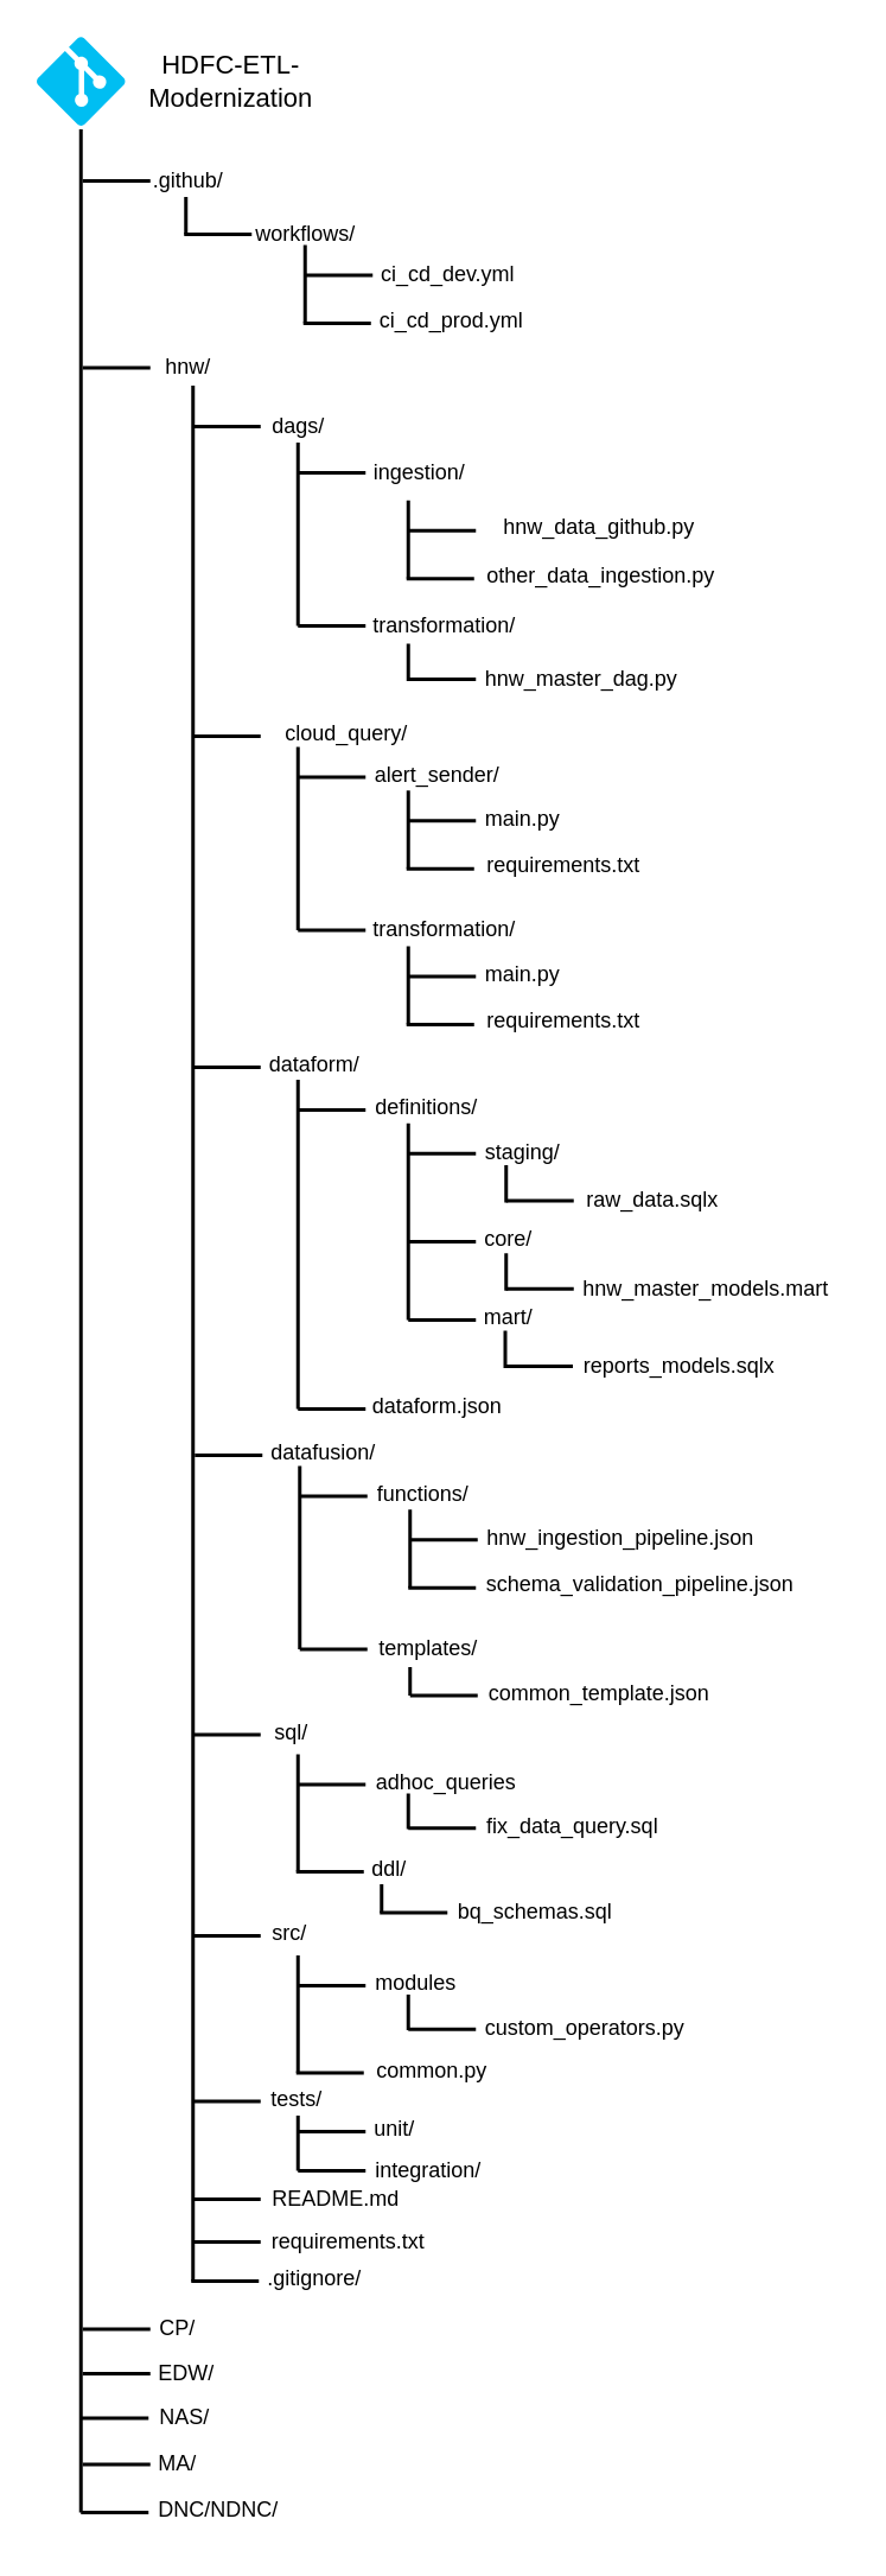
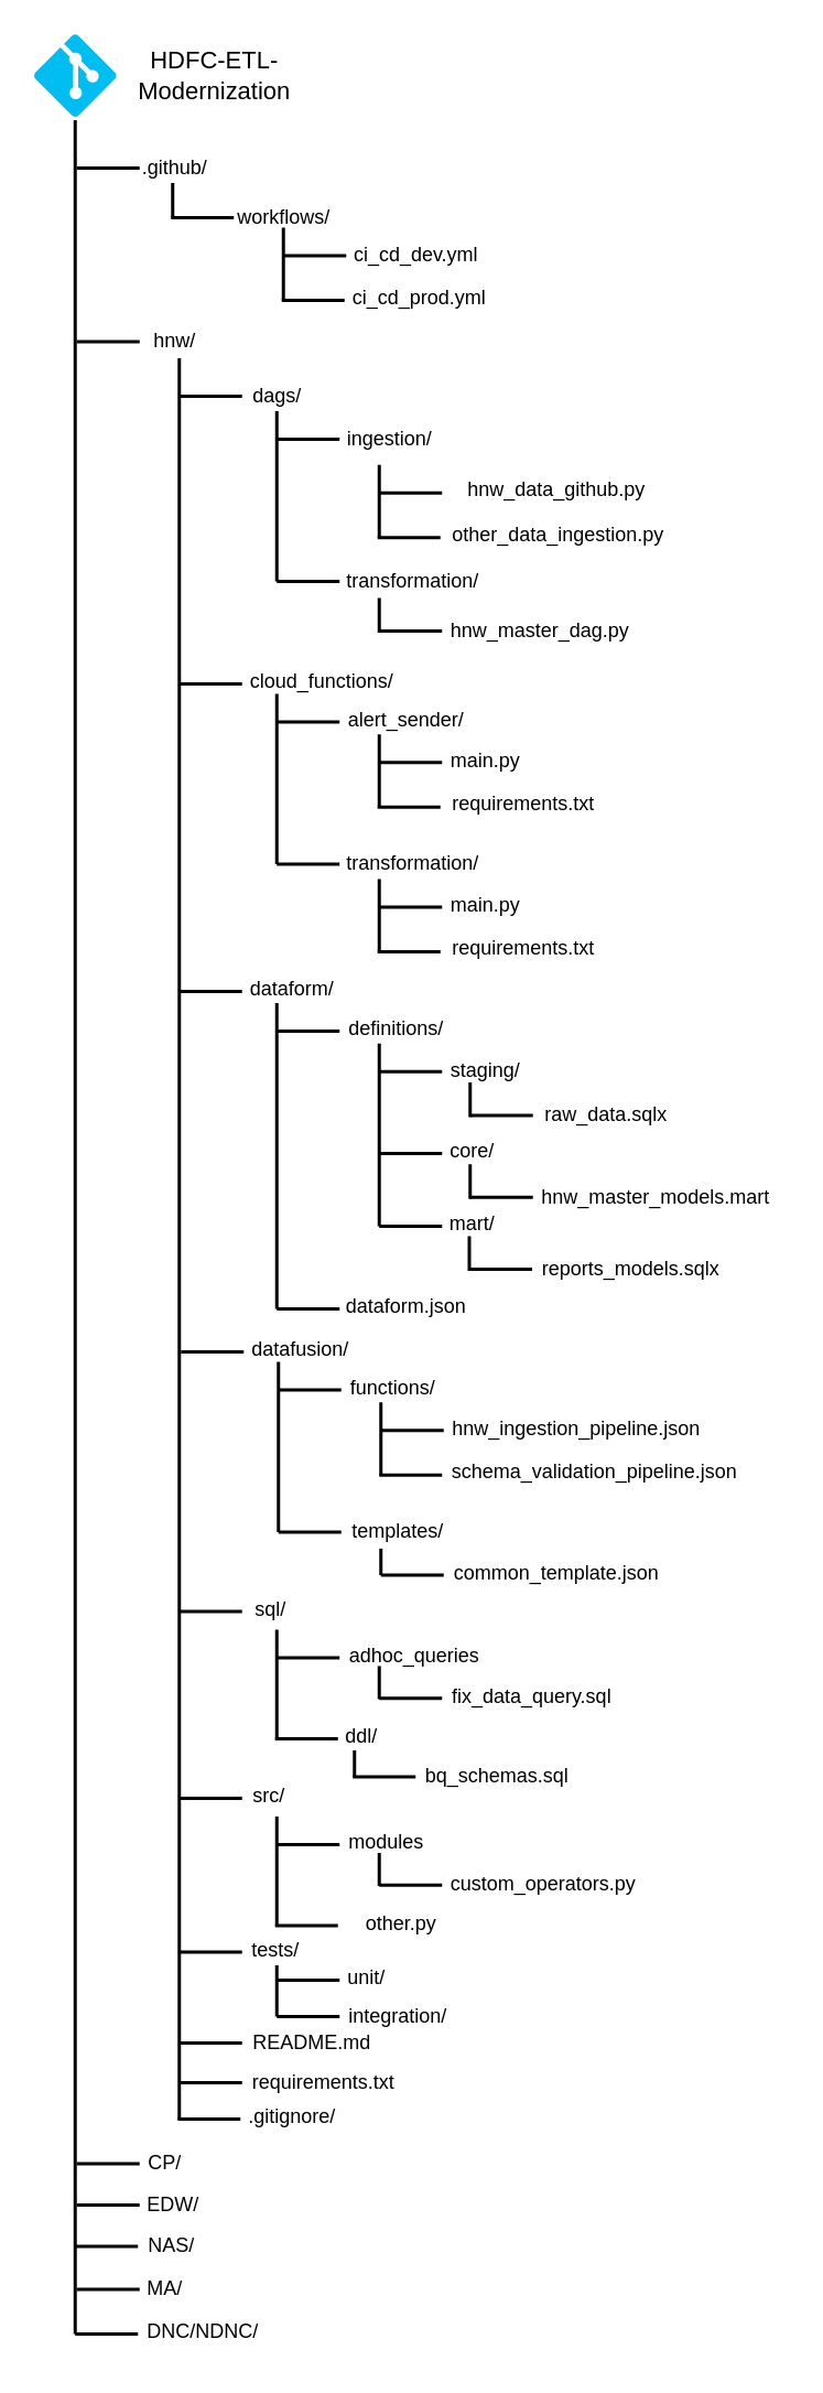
- <mxCell id="33" value="cloud_query/" style="text;html=1;align=center;verticalAlign=middle;resizable=0;points=[];autosize=1;strokeColor=none;fillColor=none;" vertex="1" parent="1"><mxGeometry x="139" y="397" width="110" height="30" as="geometry" /></mxCell>
+ <mxCell id="33" value="cloud_functions/" style="text;html=1;align=center;verticalAlign=middle;resizable=0;points=[];autosize=1;strokeColor=none;fillColor=none;" vertex="1" parent="1"><mxGeometry x="139" y="397" width="110" height="30" as="geometry" /></mxCell>
- <mxCell id="110" value="common.py" style="text;html=1;align=center;verticalAlign=middle;resizable=0;points=[];autosize=1;strokeColor=none;fillColor=none;" vertex="1" parent="1"><mxGeometry x="197" y="1148" width="90" height="30" as="geometry" /></mxCell>
+ <mxCell id="110" value="other.py" style="text;html=1;align=center;verticalAlign=middle;resizable=0;points=[];autosize=1;strokeColor=none;fillColor=none;" vertex="1" parent="1"><mxGeometry x="197" y="1148" width="90" height="30" as="geometry" /></mxCell>
